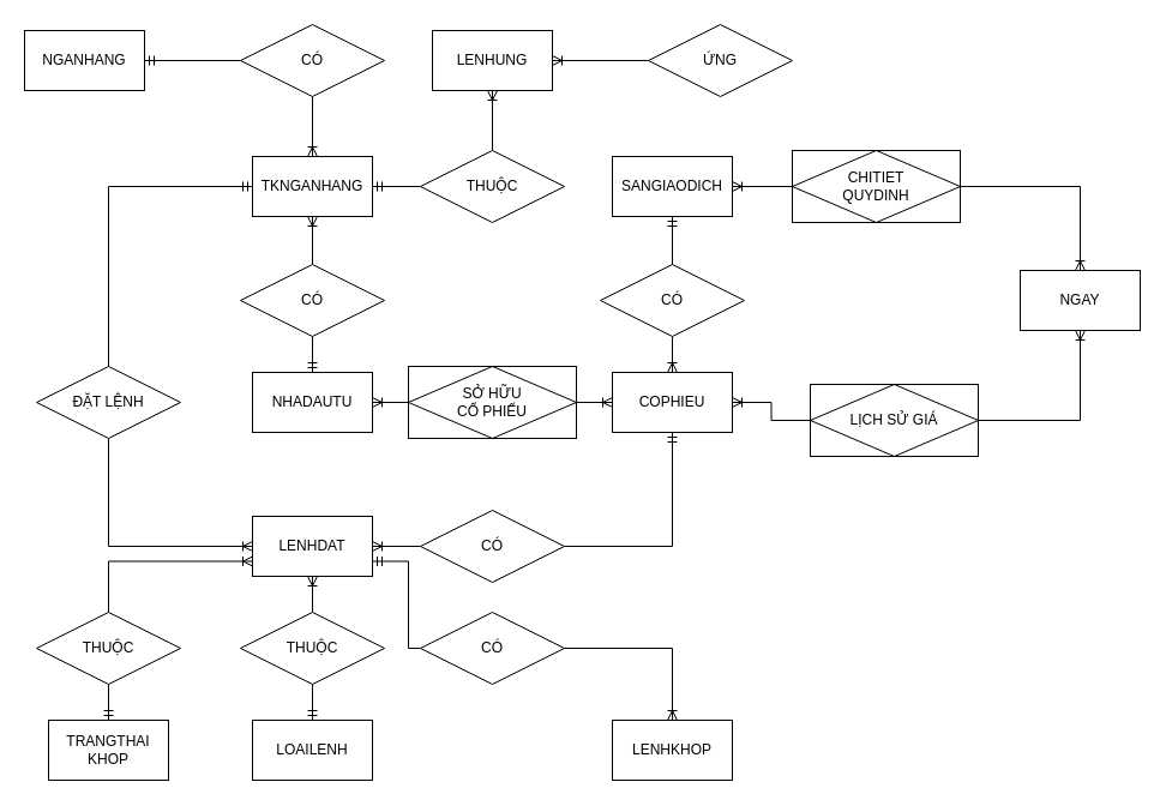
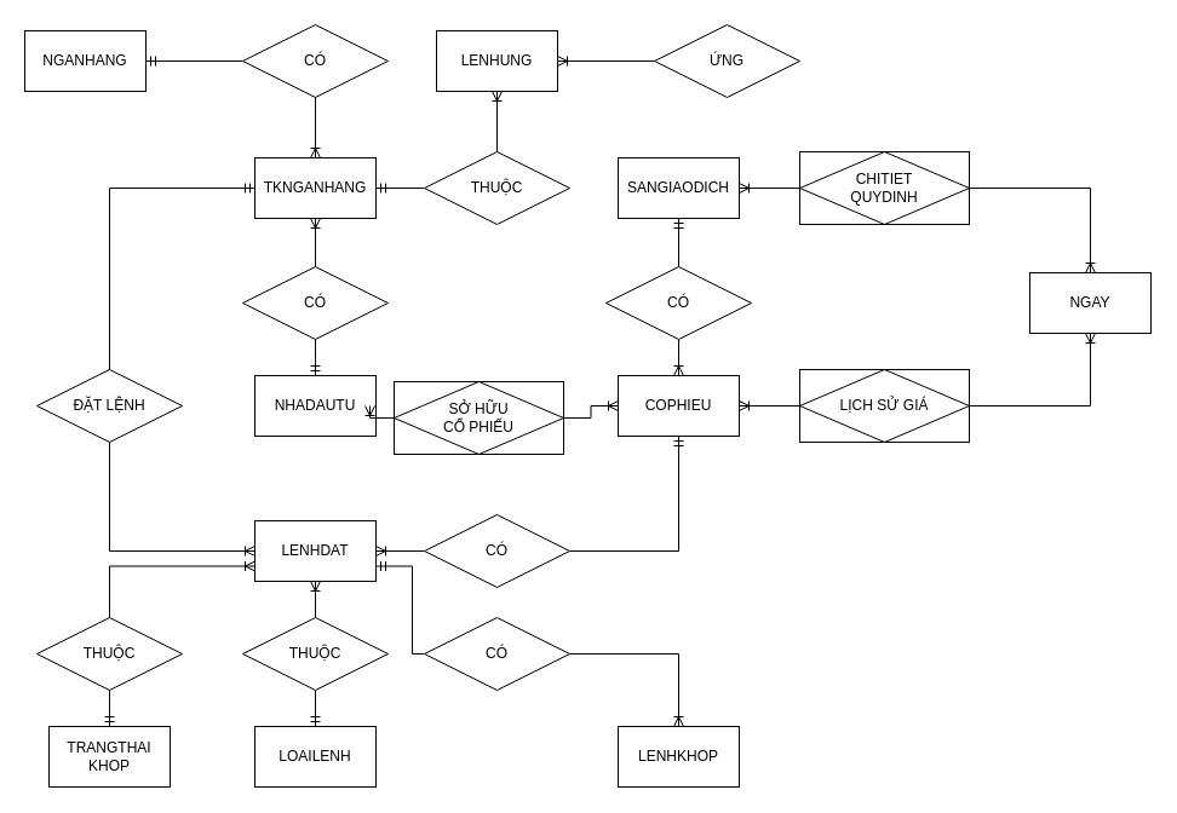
- <mxCell id="17" value="SỞ HỮU&lt;br&gt;CỔ PHIẾU" style="shape=associativeEntity;whiteSpace=wrap;html=1;align=center;" parent="1" vertex="1"><mxGeometry x="340" y="305" width="140" height="60" as="geometry" /></mxCell>
+ <mxCell id="17" value="SỞ HỮU&lt;br&gt;CỔ PHIẾU" style="shape=associativeEntity;whiteSpace=wrap;html=1;align=center;" parent="1" vertex="1"><mxGeometry x="325" y="315" width="140" height="60" as="geometry" /></mxCell>
- <mxCell id="41" value="LỊCH SỬ GIÁ" style="shape=associativeEntity;whiteSpace=wrap;html=1;align=center;" parent="1" vertex="1"><mxGeometry x="675" y="320" width="140" height="60" as="geometry" /></mxCell>
+ <mxCell id="41" value="LỊCH SỬ GIÁ" style="shape=associativeEntity;whiteSpace=wrap;html=1;align=center;" parent="1" vertex="1"><mxGeometry x="660" y="305" width="140" height="60" as="geometry" /></mxCell>
